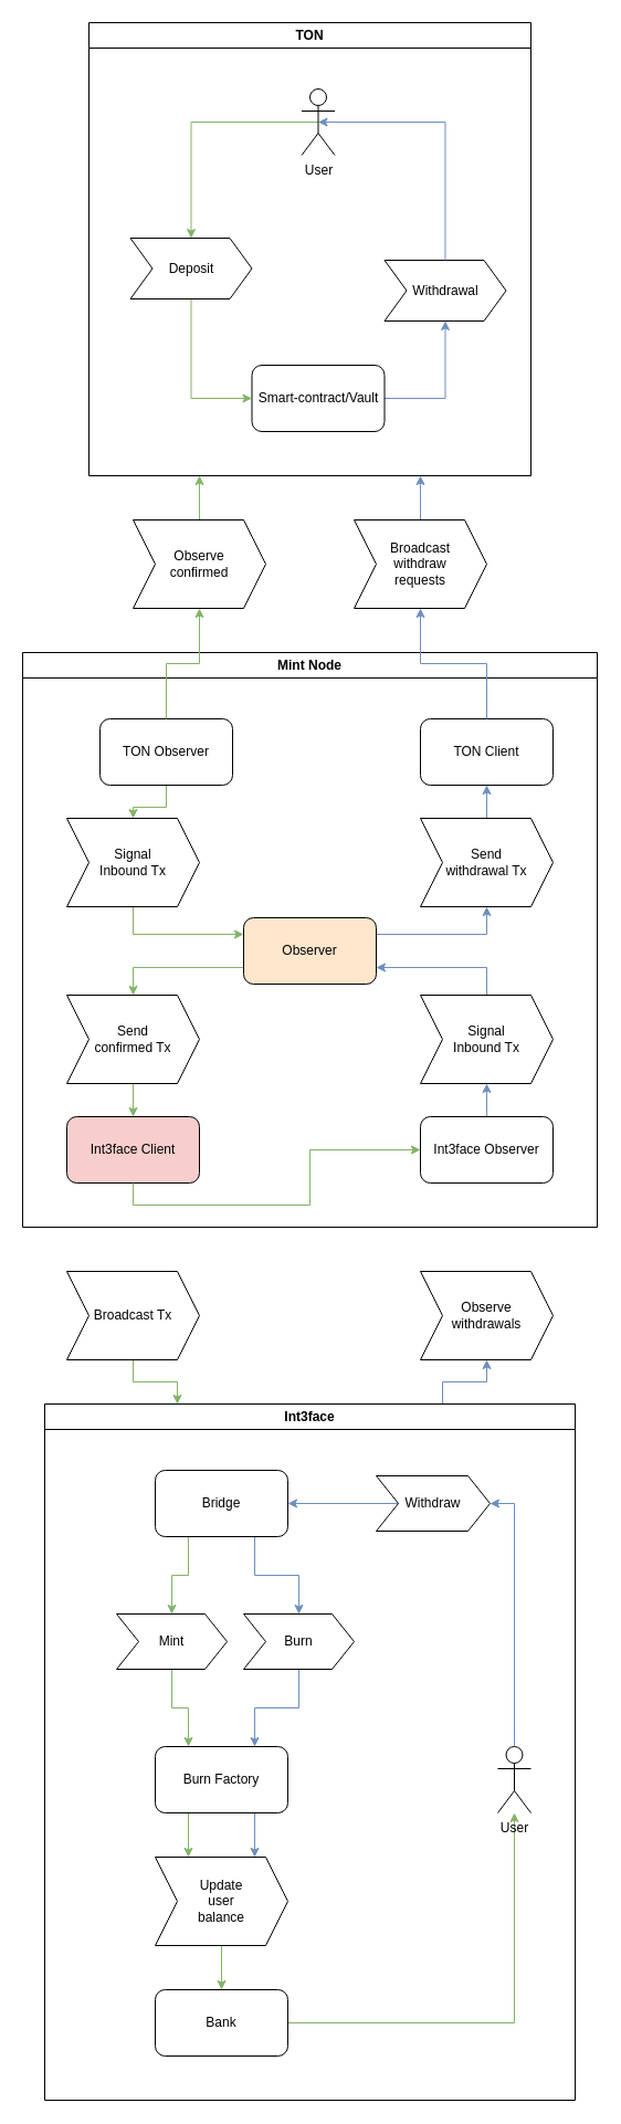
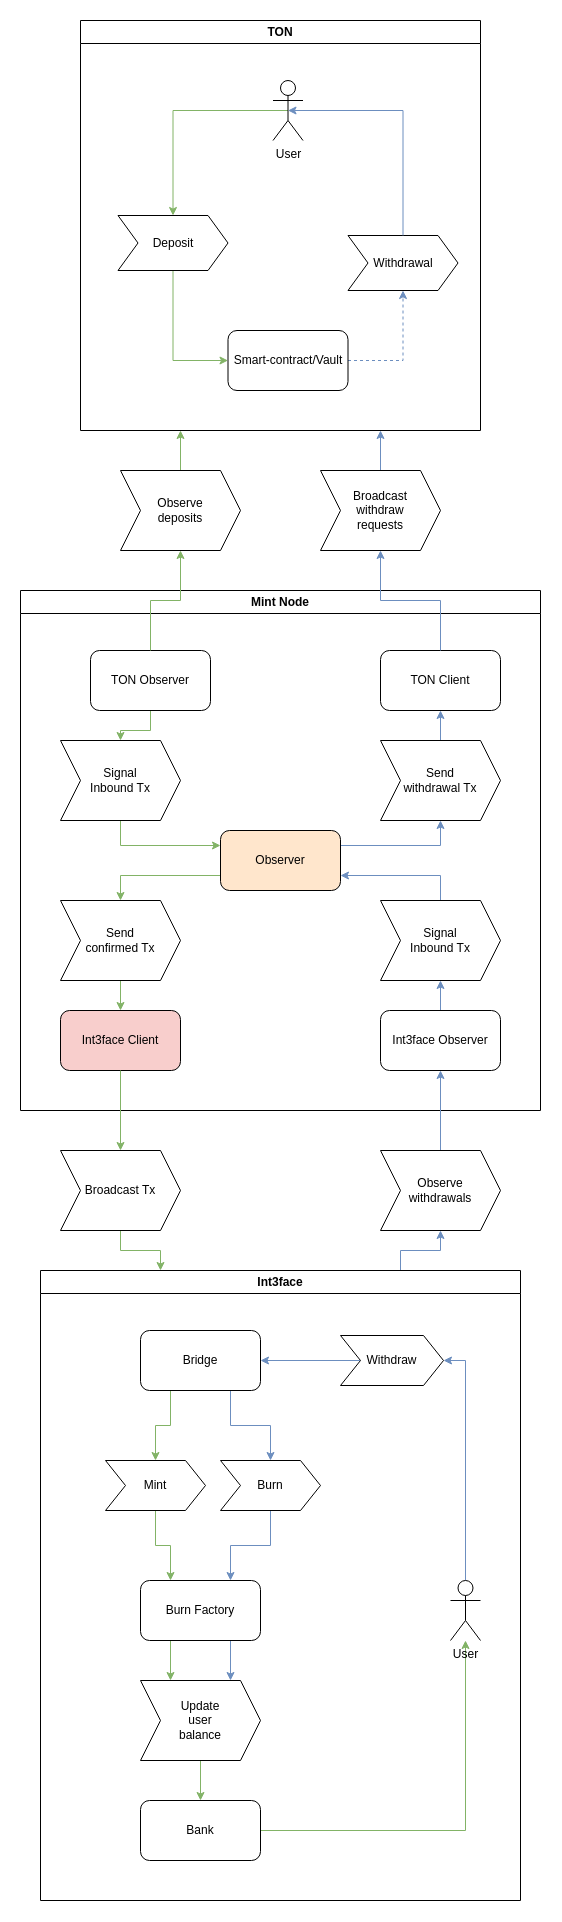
- <mxCell id="8" style="edgeStyle=orthogonalEdgeStyle;rounded=0;orthogonalLoop=1;jettySize=auto;html=1;exitX=1;exitY=0.5;exitDx=0;exitDy=0;entryX=0.5;entryY=1;entryDx=0;entryDy=0;fillColor=#dae8fc;strokeColor=#6c8ebf;" parent="2" source="9" target="7" edge="1"><mxGeometry relative="1" as="geometry" /></mxCell>
+ <mxCell id="8" style="edgeStyle=orthogonalEdgeStyle;rounded=0;orthogonalLoop=1;jettySize=auto;html=1;exitX=1;exitY=0.5;exitDx=0;exitDy=0;entryX=0.5;entryY=1;entryDx=0;entryDy=0;fillColor=#dae8fc;strokeColor=#6c8ebf;dashed=1;" parent="2" source="9" target="7" edge="1"><mxGeometry relative="1" as="geometry" /></mxCell>
- <mxCell id="55" value="Observe&lt;div&gt;confirmed&lt;/div&gt;" style="shape=step;perimeter=stepPerimeter;whiteSpace=wrap;html=1;fixedSize=1;" parent="1" vertex="1"><mxGeometry x="120" y="470" width="120" height="80" as="geometry" /></mxCell>
+ <mxCell id="55" value="Observe&lt;div&gt;deposits&lt;/div&gt;" style="shape=step;perimeter=stepPerimeter;whiteSpace=wrap;html=1;fixedSize=1;" parent="1" vertex="1"><mxGeometry x="120" y="470" width="120" height="80" as="geometry" /></mxCell>
- <mxCell id="53" style="edgeStyle=orthogonalEdgeStyle;rounded=0;orthogonalLoop=1;jettySize=auto;html=1;exitX=0.5;exitY=1;exitDx=0;exitDy=0;fillColor=#d5e8d4;strokeColor=#82b366;" parent="1" source="40" target="42" edge="1"><mxGeometry relative="1" as="geometry" /></mxCell>
+ <mxCell id="53" style="edgeStyle=orthogonalEdgeStyle;rounded=0;orthogonalLoop=1;jettySize=auto;html=1;exitX=0.5;exitY=1;exitDx=0;exitDy=0;fillColor=#d5e8d4;strokeColor=#82b366;" parent="1" source="40" target="50" edge="1"><mxGeometry relative="1" as="geometry" /></mxCell>
+ <mxCell id="51" style="edgeStyle=orthogonalEdgeStyle;rounded=0;orthogonalLoop=1;jettySize=auto;html=1;exitX=0.5;exitY=0;exitDx=0;exitDy=0;entryX=0.5;entryY=1;entryDx=0;entryDy=0;fillColor=#dae8fc;strokeColor=#6c8ebf;" parent="1" source="52" target="42" edge="1"><mxGeometry relative="1" as="geometry" /></mxCell>
